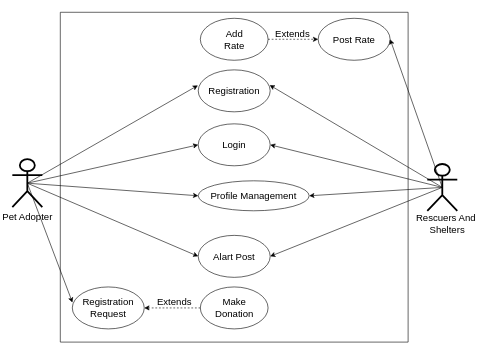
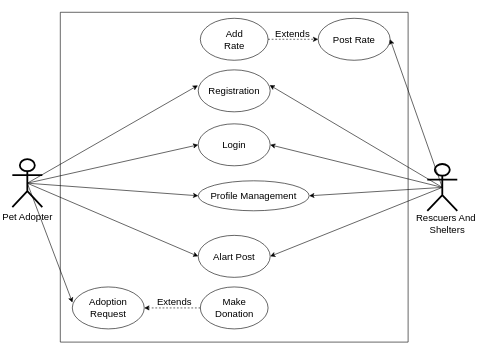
- <mxCell id="10" value="&lt;font style=&quot;font-size: 16px;&quot;&gt;Registration Request&lt;/font&gt;" style="ellipse;whiteSpace=wrap;html=1;" parent="5" vertex="1"><mxGeometry x="20" y="458" width="120" height="70" as="geometry" /></mxCell>
+ <mxCell id="10" value="&lt;font style=&quot;font-size: 16px;&quot;&gt;Adoption Request&lt;/font&gt;" style="ellipse;whiteSpace=wrap;html=1;" parent="5" vertex="1"><mxGeometry x="20" y="458" width="120" height="70" as="geometry" /></mxCell>
